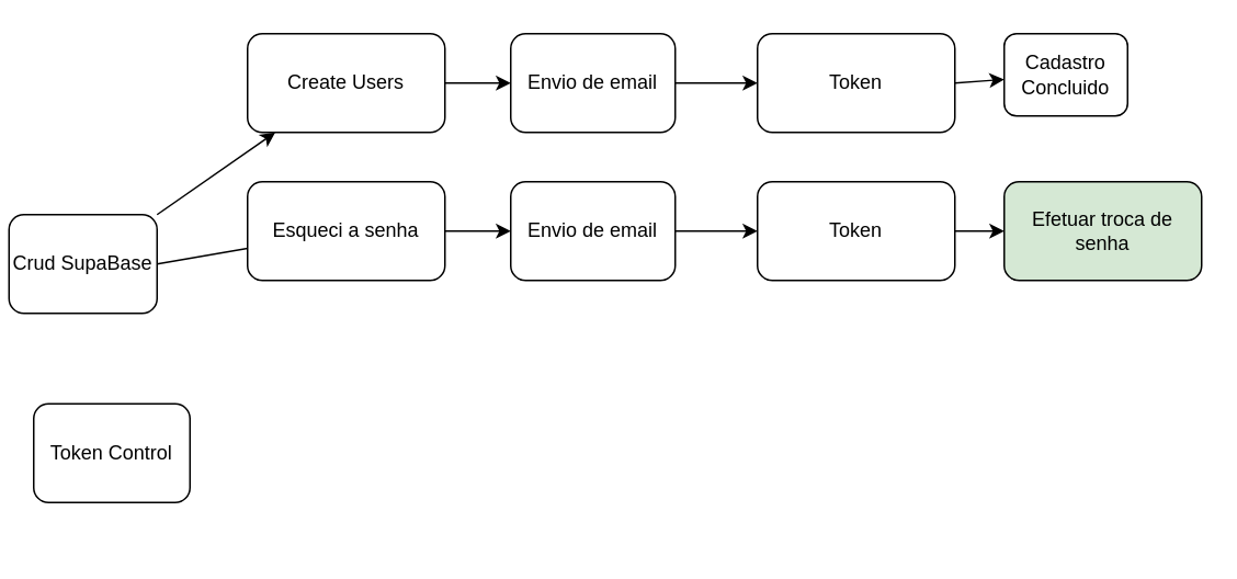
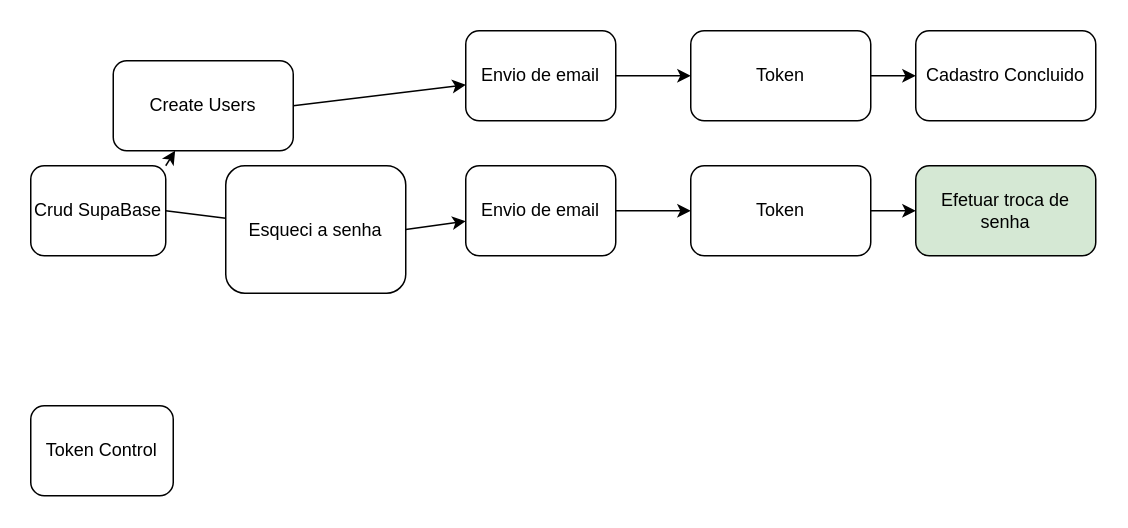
- <mxCell id="12" value="Cadastro Concluido" style="rounded=1;whiteSpace=wrap;html=1;" vertex="1" parent="1"><mxGeometry x="610" y="20" width="75" height="50" as="geometry" /></mxCell>
+ <mxCell id="12" value="Cadastro Concluido" style="rounded=1;whiteSpace=wrap;html=1;" vertex="1" parent="1"><mxGeometry x="610" y="20" width="120" height="60" as="geometry" /></mxCell>
- <mxCell id="7" value="Create Users" style="rounded=1;whiteSpace=wrap;html=1;" vertex="1" parent="1"><mxGeometry x="150" y="20" width="120" height="60" as="geometry" /></mxCell>
+ <mxCell id="7" value="Create Users" style="rounded=1;whiteSpace=wrap;html=1;" vertex="1" parent="1"><mxGeometry x="75" y="40" width="120" height="60" as="geometry" /></mxCell>
- <mxCell id="14" value="Esqueci a senha" style="rounded=1;whiteSpace=wrap;html=1;" vertex="1" parent="1"><mxGeometry x="150" y="110.001" width="120" height="60" as="geometry" /></mxCell>
+ <mxCell id="14" value="Esqueci a senha" style="rounded=1;whiteSpace=wrap;html=1;" vertex="1" parent="1"><mxGeometry x="150" y="110.001" width="120" height="85" as="geometry" /></mxCell>
- <mxCell id="4" value="Crud SupaBase" style="rounded=1;whiteSpace=wrap;html=1;" vertex="1" parent="1"><mxGeometry x="5" y="130" width="90" height="60" as="geometry" /></mxCell>
+ <mxCell id="4" value="Crud SupaBase" style="rounded=1;whiteSpace=wrap;html=1;" vertex="1" parent="1"><mxGeometry x="20" y="110" width="90" height="60" as="geometry" /></mxCell>
- <mxCell id="5" value="Token Control" style="rounded=1;whiteSpace=wrap;html=1;" vertex="1" parent="1"><mxGeometry x="20" y="245" width="95" height="60" as="geometry" /></mxCell>
+ <mxCell id="5" value="Token Control" style="rounded=1;whiteSpace=wrap;html=1;" vertex="1" parent="1"><mxGeometry x="20" y="270" width="95" height="60" as="geometry" /></mxCell>
